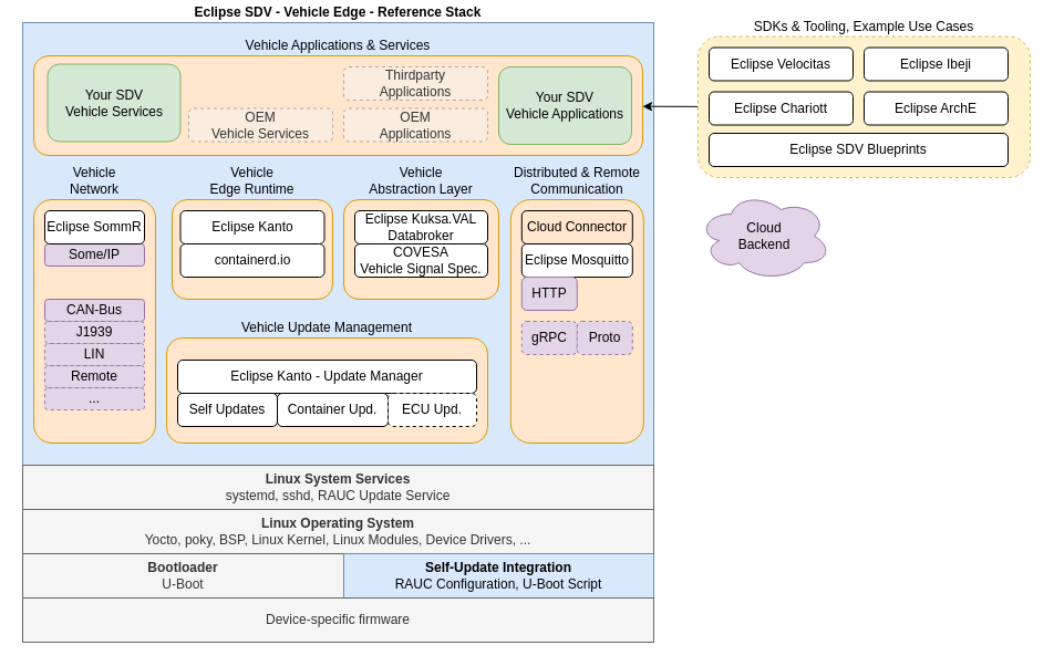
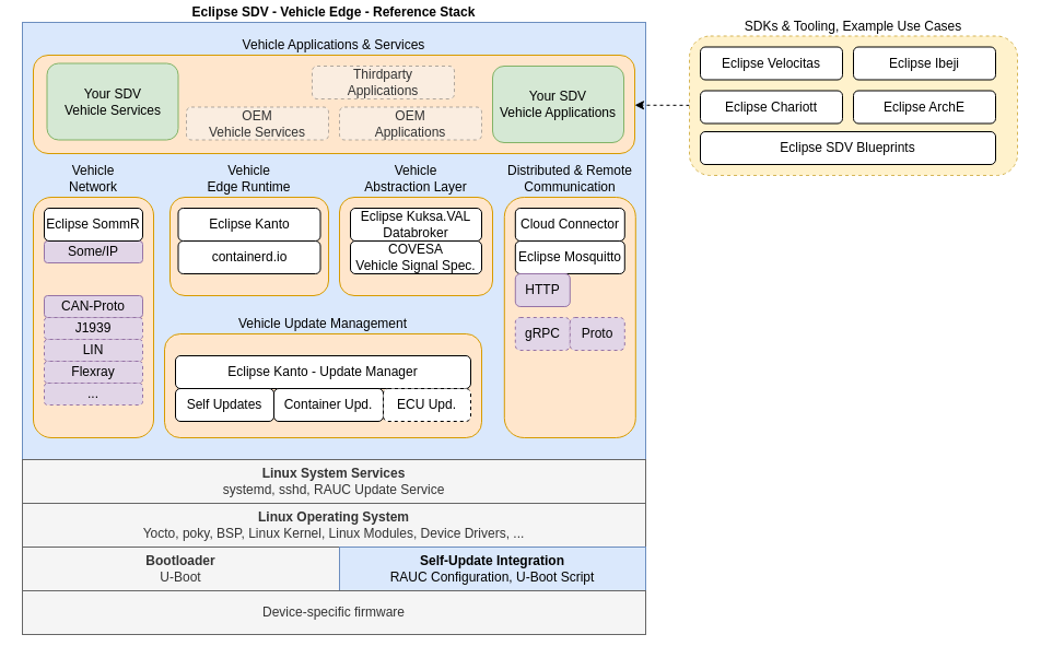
- <mxCell id="44" value="Thirdparty&lt;br&gt;Applications" style="rounded=1;whiteSpace=wrap;html=1;dashed=1;fillColor=#f5f5f5;fontColor=#333333;strokeColor=#666666;opacity=50;" vertex="1" parent="1"><mxGeometry x="310" y="60" width="130" height="30" as="geometry" /></mxCell>
+ <mxCell id="44" value="Thirdparty&lt;br&gt;Applications" style="rounded=1;whiteSpace=wrap;html=1;dashed=1;fillColor=#f5f5f5;fontColor=#333333;strokeColor=#666666;opacity=50;" vertex="1" parent="1"><mxGeometry x="285" y="60" width="130" height="30" as="geometry" /></mxCell>
- <mxCell id="24" style="edgeStyle=none;html=1;fontFamily=Helvetica;fontSize=12;fontColor=default;" edge="1" parent="1" source="25" target="30"><mxGeometry relative="1" as="geometry" /></mxCell>
+ <mxCell id="24" style="edgeStyle=none;html=1;fontFamily=Helvetica;fontSize=12;fontColor=default;dashed=1;" edge="1" parent="1" source="25" target="30"><mxGeometry relative="1" as="geometry" /></mxCell>
- <mxCell id="21" value="Cloud Connector" style="rounded=1;whiteSpace=wrap;html=1;fillColor=#ffe6cc;" vertex="1" parent="1"><mxGeometry x="470.8" y="190" width="100" height="30" as="geometry" /></mxCell>
+ <mxCell id="21" value="Cloud Connector" style="rounded=1;whiteSpace=wrap;html=1;" vertex="1" parent="1"><mxGeometry x="470.8" y="190" width="100" height="30" as="geometry" /></mxCell>
- <mxCell id="33" value="Cloud&lt;br&gt;Backend" style="ellipse;shape=cloud;whiteSpace=wrap;html=1;rounded=1;strokeColor=#9673a6;fontFamily=Helvetica;fontSize=12;fontColor=default;fillColor=#e1d5e7;" vertex="1" parent="1"><mxGeometry x="630" y="173" width="120" height="80" as="geometry" /></mxCell>
- <mxCell id="37" value="CAN-Bus" style="rounded=1;whiteSpace=wrap;html=1;fillColor=#e1d5e7;strokeColor=#9673a6;" vertex="1" parent="1"><mxGeometry x="40" y="270" width="90" height="20" as="geometry" /></mxCell>
+ <mxCell id="37" value="CAN-Proto" style="rounded=1;whiteSpace=wrap;html=1;fillColor=#e1d5e7;strokeColor=#9673a6;" vertex="1" parent="1"><mxGeometry x="40" y="270" width="90" height="20" as="geometry" /></mxCell>
- <mxCell id="38" value="Remote" style="rounded=1;whiteSpace=wrap;html=1;fillColor=#e1d5e7;strokeColor=#9673a6;dashed=1;" vertex="1" parent="1"><mxGeometry x="40" y="330" width="90" height="20" as="geometry" /></mxCell>
+ <mxCell id="38" value="Flexray" style="rounded=1;whiteSpace=wrap;html=1;fillColor=#e1d5e7;strokeColor=#9673a6;dashed=1;" vertex="1" parent="1"><mxGeometry x="40" y="330" width="90" height="20" as="geometry" /></mxCell>
